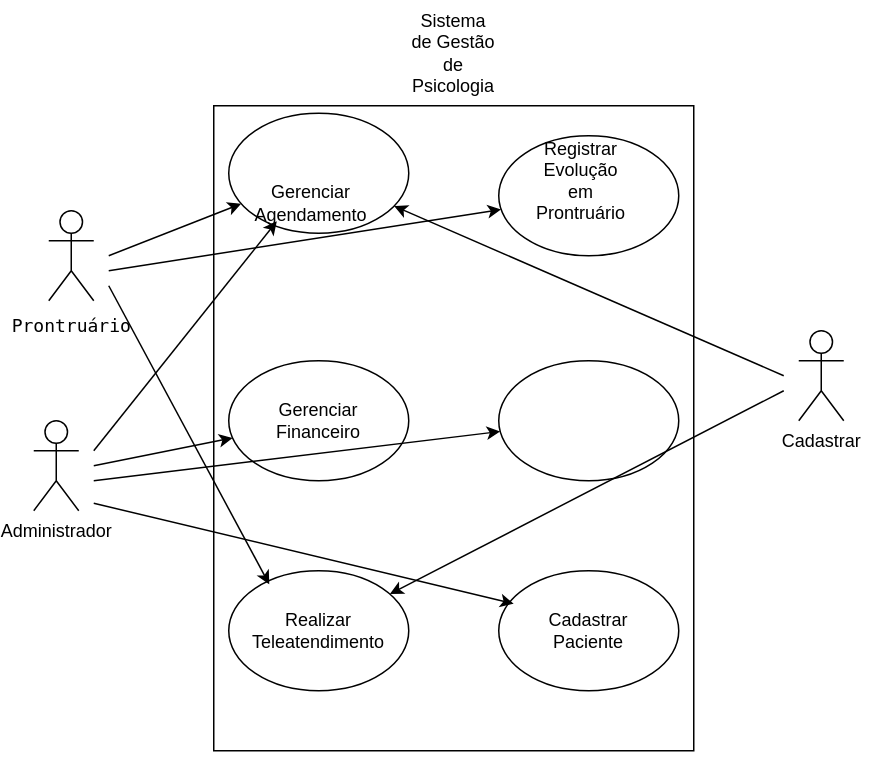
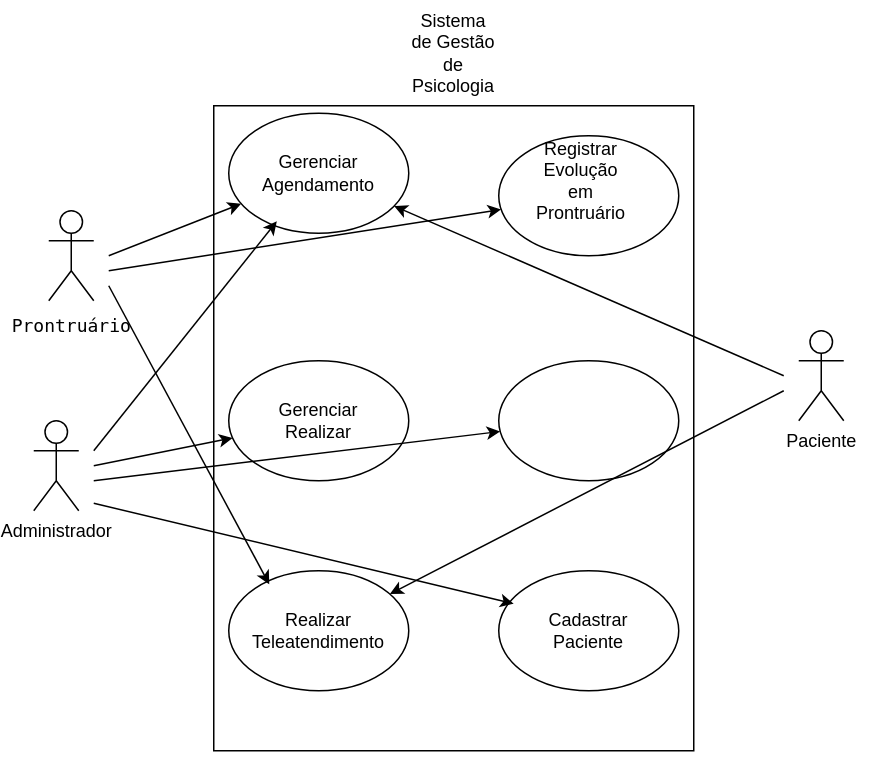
- <mxCell id="14" value="Gerenciar&lt;div&gt;Agendamento&lt;/div&gt;" style="text;html=1;whiteSpace=wrap;strokeColor=none;fillColor=none;align=center;verticalAlign=middle;rounded=0;" vertex="1" parent="1"><mxGeometry x="175" y="120" width="60" height="30" as="geometry" /></mxCell>
+ <mxCell id="14" value="Gerenciar&lt;div&gt;Agendamento&lt;/div&gt;" style="text;html=1;whiteSpace=wrap;strokeColor=none;fillColor=none;align=center;verticalAlign=middle;rounded=0;" vertex="1" parent="1"><mxGeometry x="180" y="100" width="60" height="30" as="geometry" /></mxCell>
- <mxCell id="16" value="Gerenciar&lt;div&gt;Financeiro&lt;/div&gt;" style="text;html=1;whiteSpace=wrap;strokeColor=none;fillColor=none;align=center;verticalAlign=middle;rounded=0;" vertex="1" parent="1"><mxGeometry x="180" y="265" width="60" height="30" as="geometry" /></mxCell>
+ <mxCell id="16" value="Gerenciar&lt;div&gt;Realizar&lt;/div&gt;" style="text;html=1;whiteSpace=wrap;strokeColor=none;fillColor=none;align=center;verticalAlign=middle;rounded=0;" vertex="1" parent="1"><mxGeometry x="180" y="265" width="60" height="30" as="geometry" /></mxCell>
- <mxCell id="4" value="Cadastrar&lt;div&gt;&lt;br&gt;&lt;/div&gt;" style="shape=umlActor;verticalLabelPosition=bottom;verticalAlign=top;html=1;outlineConnect=0;" vertex="1" parent="1"><mxGeometry x="530" y="220" width="30" height="60" as="geometry" /></mxCell>
+ <mxCell id="4" value="Paciente&lt;div&gt;&lt;br&gt;&lt;/div&gt;" style="shape=umlActor;verticalLabelPosition=bottom;verticalAlign=top;html=1;outlineConnect=0;" vertex="1" parent="1"><mxGeometry x="530" y="220" width="30" height="60" as="geometry" /></mxCell>
